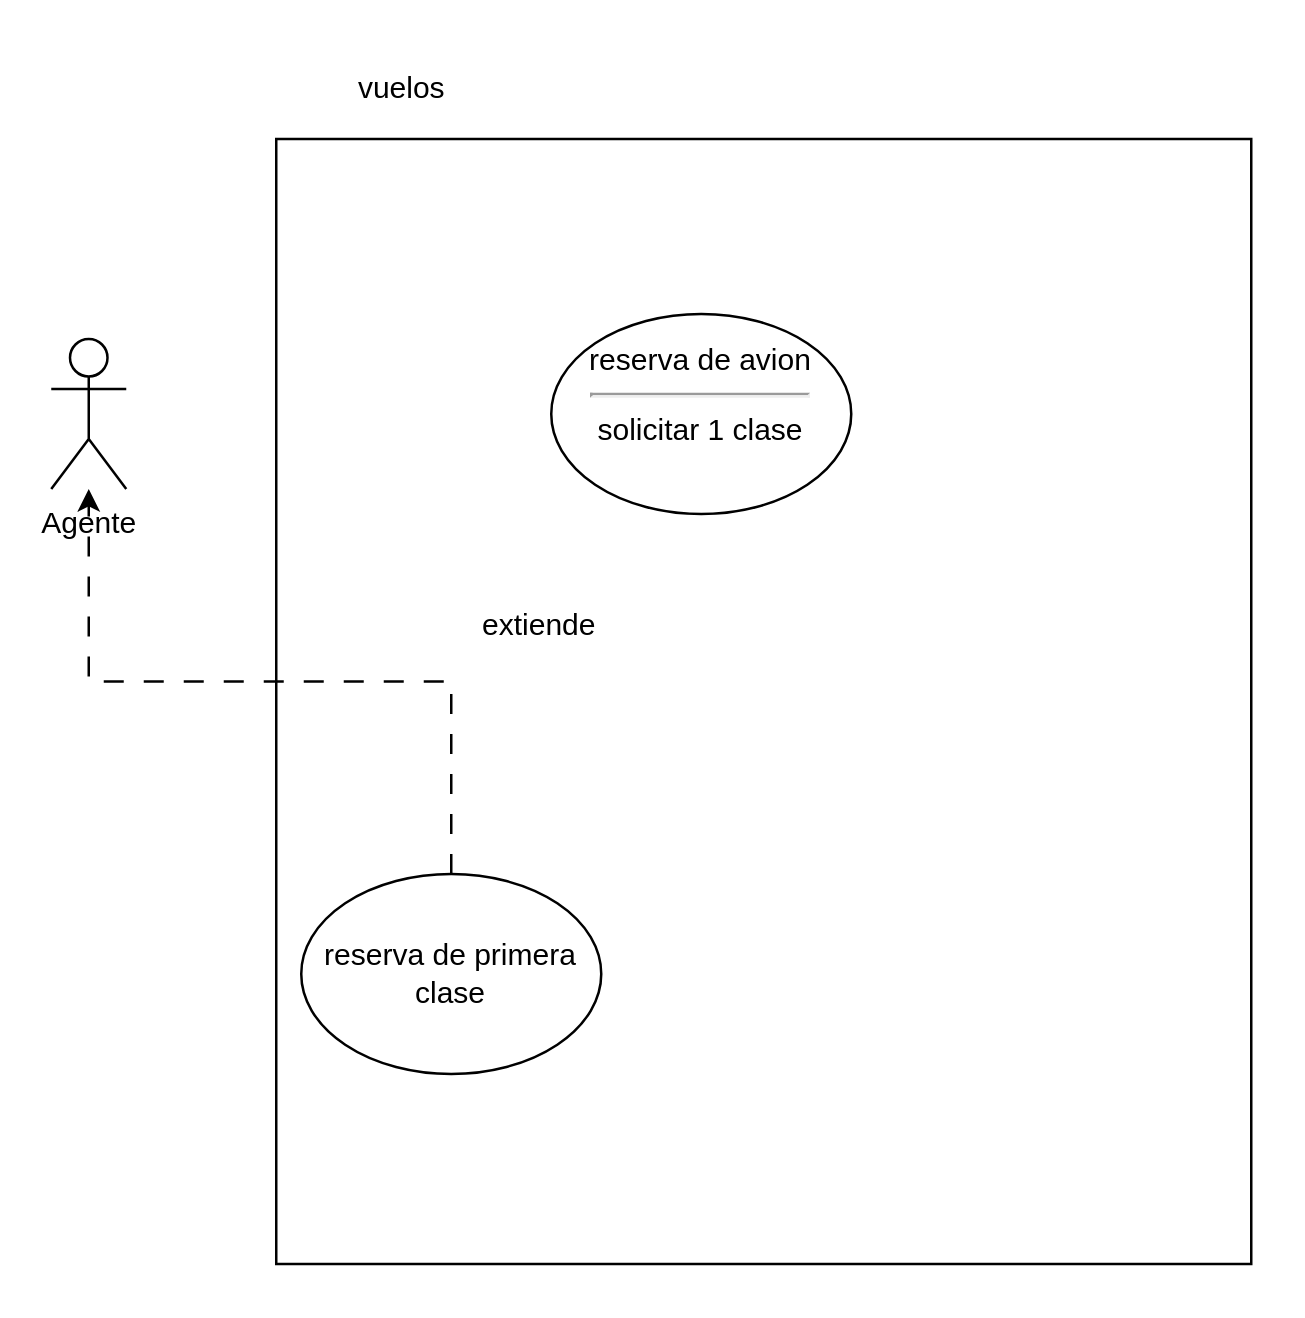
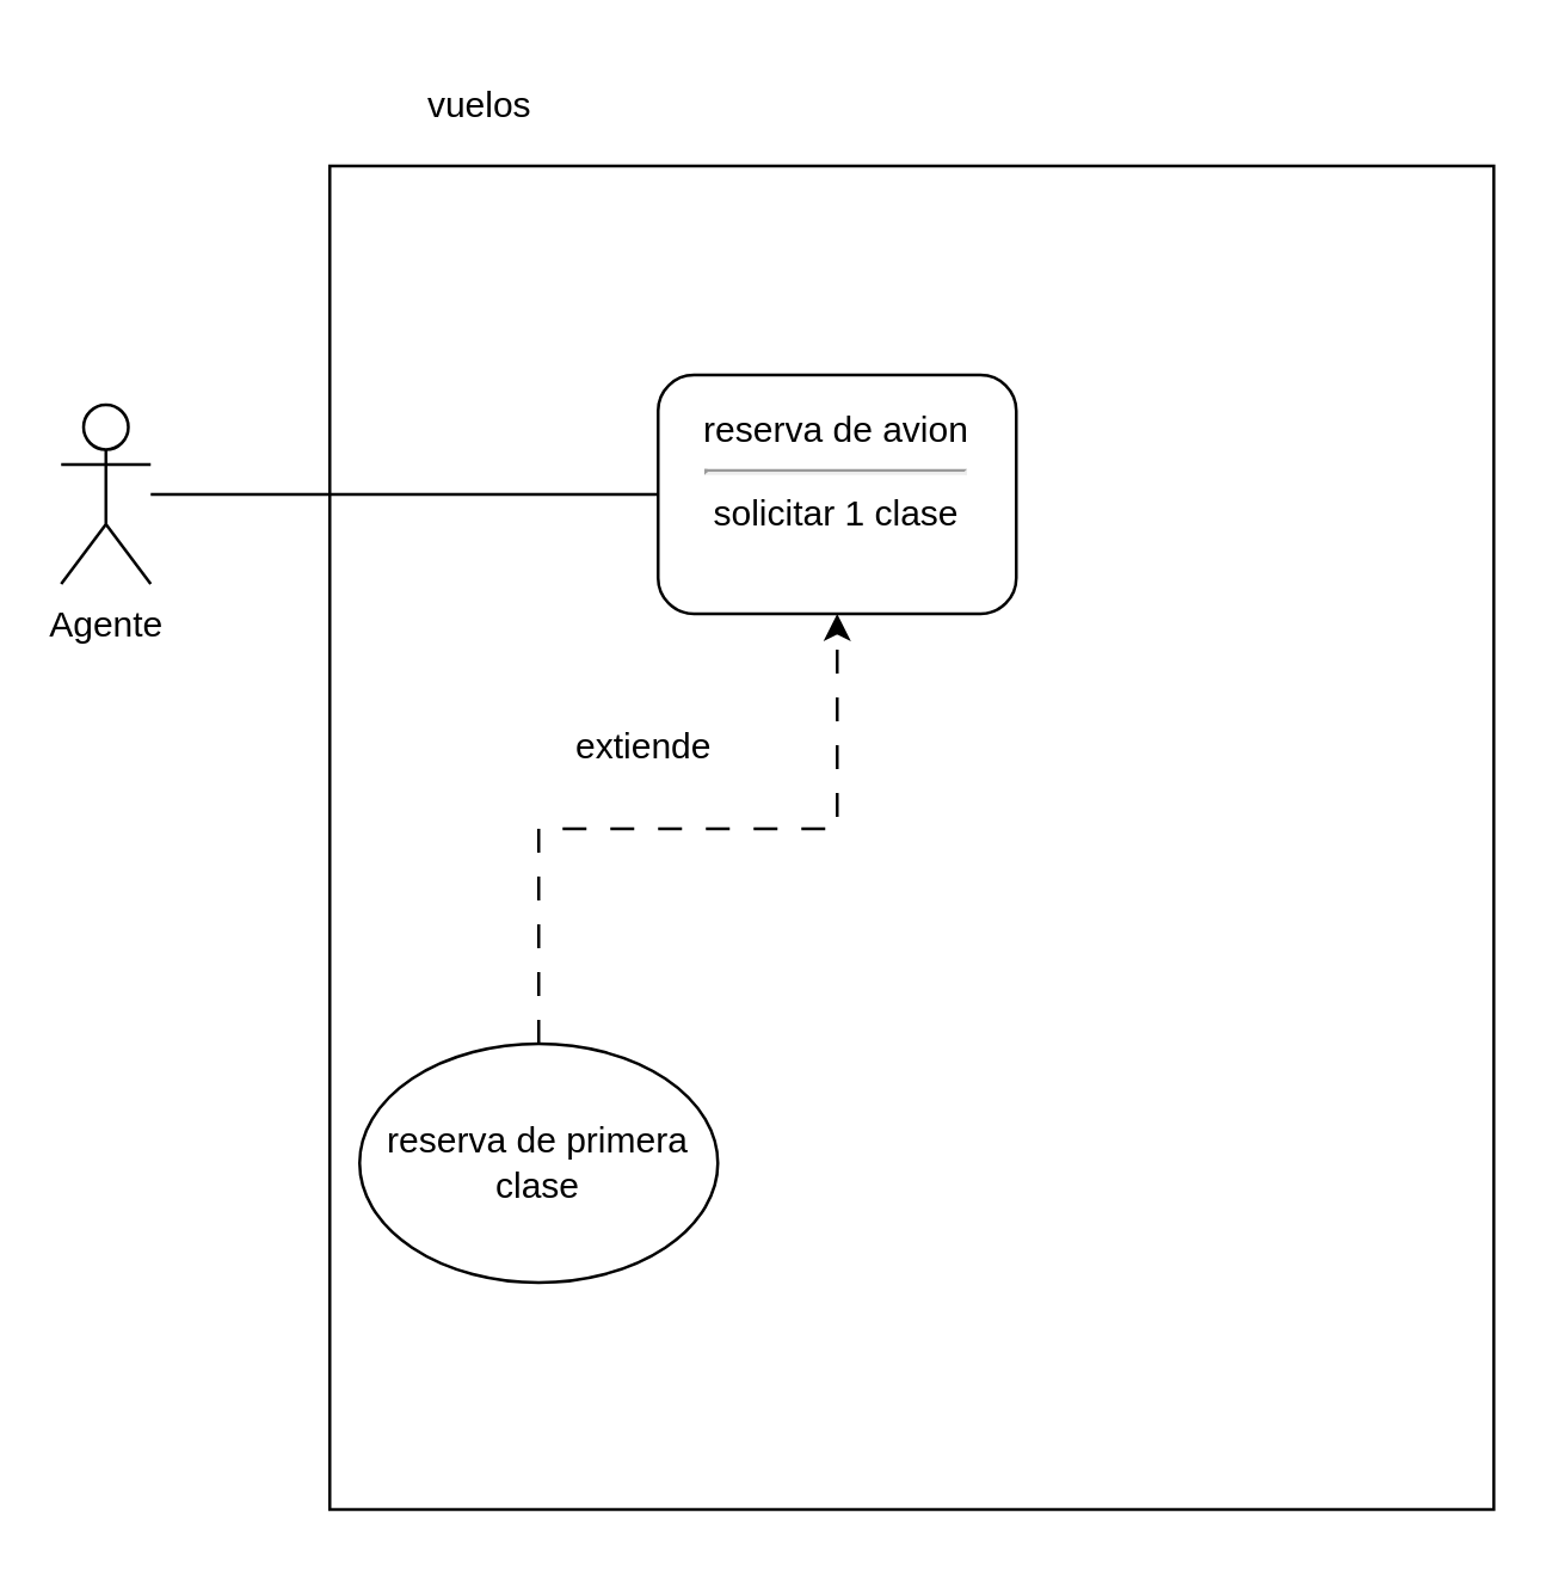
+ <mxCell id="2" style="edgeStyle=orthogonalEdgeStyle;rounded=0;orthogonalLoop=1;jettySize=auto;html=1;entryX=0;entryY=0.5;entryDx=0;entryDy=0;endArrow=none;endFill=0;" edge="1" parent="1" source="3" target="4"><mxGeometry relative="1" as="geometry" /></mxCell>
- <mxCell id="4" value="&lt;div&gt;reserva de avion&lt;hr&gt;&lt;/div&gt;&lt;div&gt;solicitar 1 clase&lt;br&gt;&lt;br&gt;&lt;/div&gt;" style="ellipse;whiteSpace=wrap;html=1;" vertex="1" parent="1"><mxGeometry x="220" y="125" width="120" height="80" as="geometry" /></mxCell>
+ <mxCell id="4" value="&lt;div&gt;reserva de avion&lt;hr&gt;&lt;/div&gt;&lt;div&gt;solicitar 1 clase&lt;br&gt;&lt;br&gt;&lt;/div&gt;" style="whiteSpace=wrap;html=1;rounded=1;" vertex="1" parent="1"><mxGeometry x="220" y="125" width="120" height="80" as="geometry" /></mxCell>
- <mxCell id="5" style="edgeStyle=orthogonalEdgeStyle;rounded=0;orthogonalLoop=1;jettySize=auto;html=1;endArrow=classic;endFill=1;dashed=1;dashPattern=8 8;startArrow=none;startFill=0;exitX=0.5;exitY=0;exitDx=0;exitDy=0;" edge="1" parent="1" source="6" target="3"><mxGeometry relative="1" as="geometry"><mxPoint x="90" y="280" as="sourcePoint" /><mxPoint x="-70" y="405" as="targetPoint" /></mxGeometry></mxCell>
+ <mxCell id="5" style="edgeStyle=orthogonalEdgeStyle;rounded=0;orthogonalLoop=1;jettySize=auto;html=1;endArrow=classic;endFill=1;dashed=1;dashPattern=8 8;startArrow=none;startFill=0;entryX=0.5;entryY=1;entryDx=0;entryDy=0;exitX=0.5;exitY=0;exitDx=0;exitDy=0;" edge="1" parent="1" source="6" target="4"><mxGeometry relative="1" as="geometry"><mxPoint x="90" y="280" as="sourcePoint" /><mxPoint x="-70" y="405" as="targetPoint" /></mxGeometry></mxCell>
